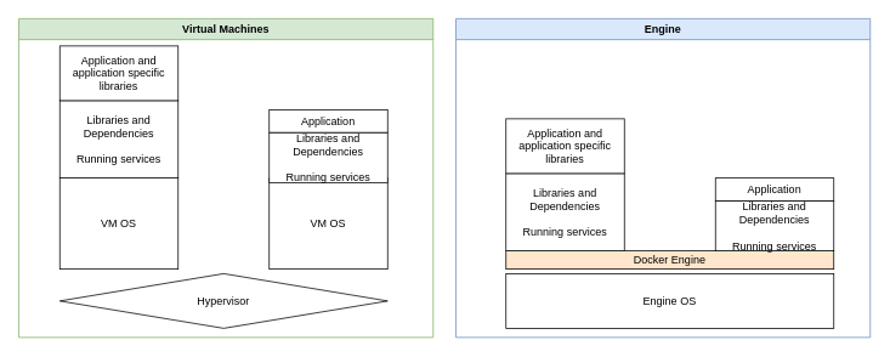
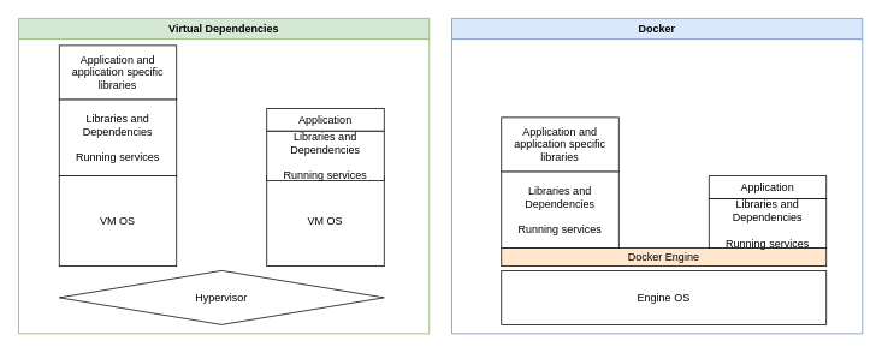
- <mxCell id="9" value="Virtual Machines" style="swimlane;fillColor=#d5e8d4;strokeColor=#82b366;" parent="1" vertex="1"><mxGeometry x="20" y="20" width="455" height="350" as="geometry" /></mxCell>
+ <mxCell id="9" value="Virtual Dependencies" style="swimlane;fillColor=#d5e8d4;strokeColor=#82b366;" parent="1" vertex="1"><mxGeometry x="20" y="20" width="455" height="350" as="geometry" /></mxCell>
- <mxCell id="2" value="Engine" style="swimlane;fillColor=#dae8fc;strokeColor=#6c8ebf;" parent="1" vertex="1"><mxGeometry x="500" y="20" width="455" height="350" as="geometry" /></mxCell>
+ <mxCell id="2" value="Docker" style="swimlane;fillColor=#dae8fc;strokeColor=#6c8ebf;" parent="1" vertex="1"><mxGeometry x="500" y="20" width="455" height="350" as="geometry" /></mxCell>
